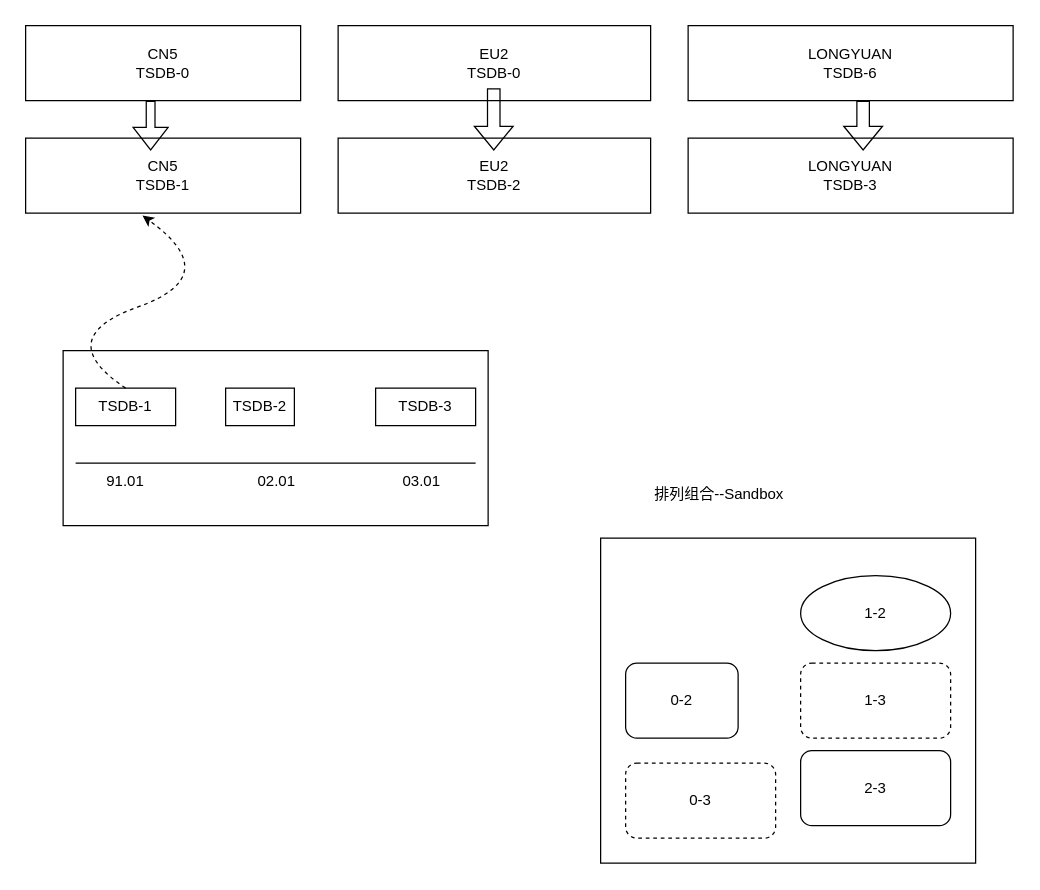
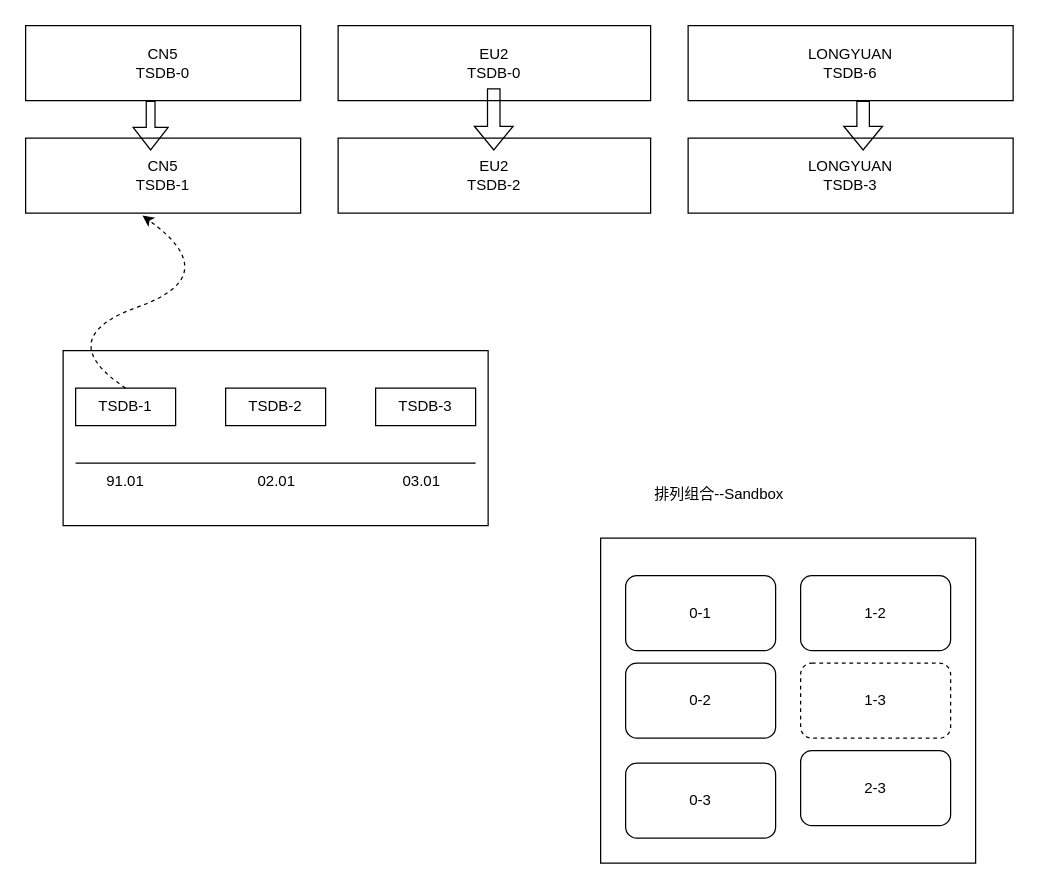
- <mxCell id="7" value="TSDB-2" style="rounded=0;whiteSpace=wrap;html=1;" vertex="1" parent="1"><mxGeometry x="180" y="310" width="55" height="30" as="geometry" /></mxCell>
+ <mxCell id="7" value="TSDB-2" style="rounded=0;whiteSpace=wrap;html=1;" vertex="1" parent="1"><mxGeometry x="180" y="310" width="80" height="30" as="geometry" /></mxCell>
+ <mxCell id="17" value="0-1" style="rounded=1;whiteSpace=wrap;html=1;" vertex="1" parent="1"><mxGeometry x="500" y="460" width="120" height="60" as="geometry" /></mxCell>
- <mxCell id="20" value="1-2" style="ellipse;whiteSpace=wrap;html=1;" vertex="1" parent="1"><mxGeometry x="640" y="460" width="120" height="60" as="geometry" /></mxCell>
+ <mxCell id="20" value="1-2" style="rounded=1;whiteSpace=wrap;html=1;" vertex="1" parent="1"><mxGeometry x="640" y="460" width="120" height="60" as="geometry" /></mxCell>
- <mxCell id="18" value="0-2" style="rounded=1;whiteSpace=wrap;html=1;" vertex="1" parent="1"><mxGeometry x="500" y="530" width="90" height="60" as="geometry" /></mxCell>
+ <mxCell id="18" value="0-2" style="rounded=1;whiteSpace=wrap;html=1;" vertex="1" parent="1"><mxGeometry x="500" y="530" width="120" height="60" as="geometry" /></mxCell>
- <mxCell id="19" value="0-3" style="rounded=1;whiteSpace=wrap;html=1;dashed=1;" vertex="1" parent="1"><mxGeometry x="500" y="610" width="120" height="60" as="geometry" /></mxCell>
+ <mxCell id="19" value="0-3" style="rounded=1;whiteSpace=wrap;html=1;" vertex="1" parent="1"><mxGeometry x="500" y="610" width="120" height="60" as="geometry" /></mxCell>
